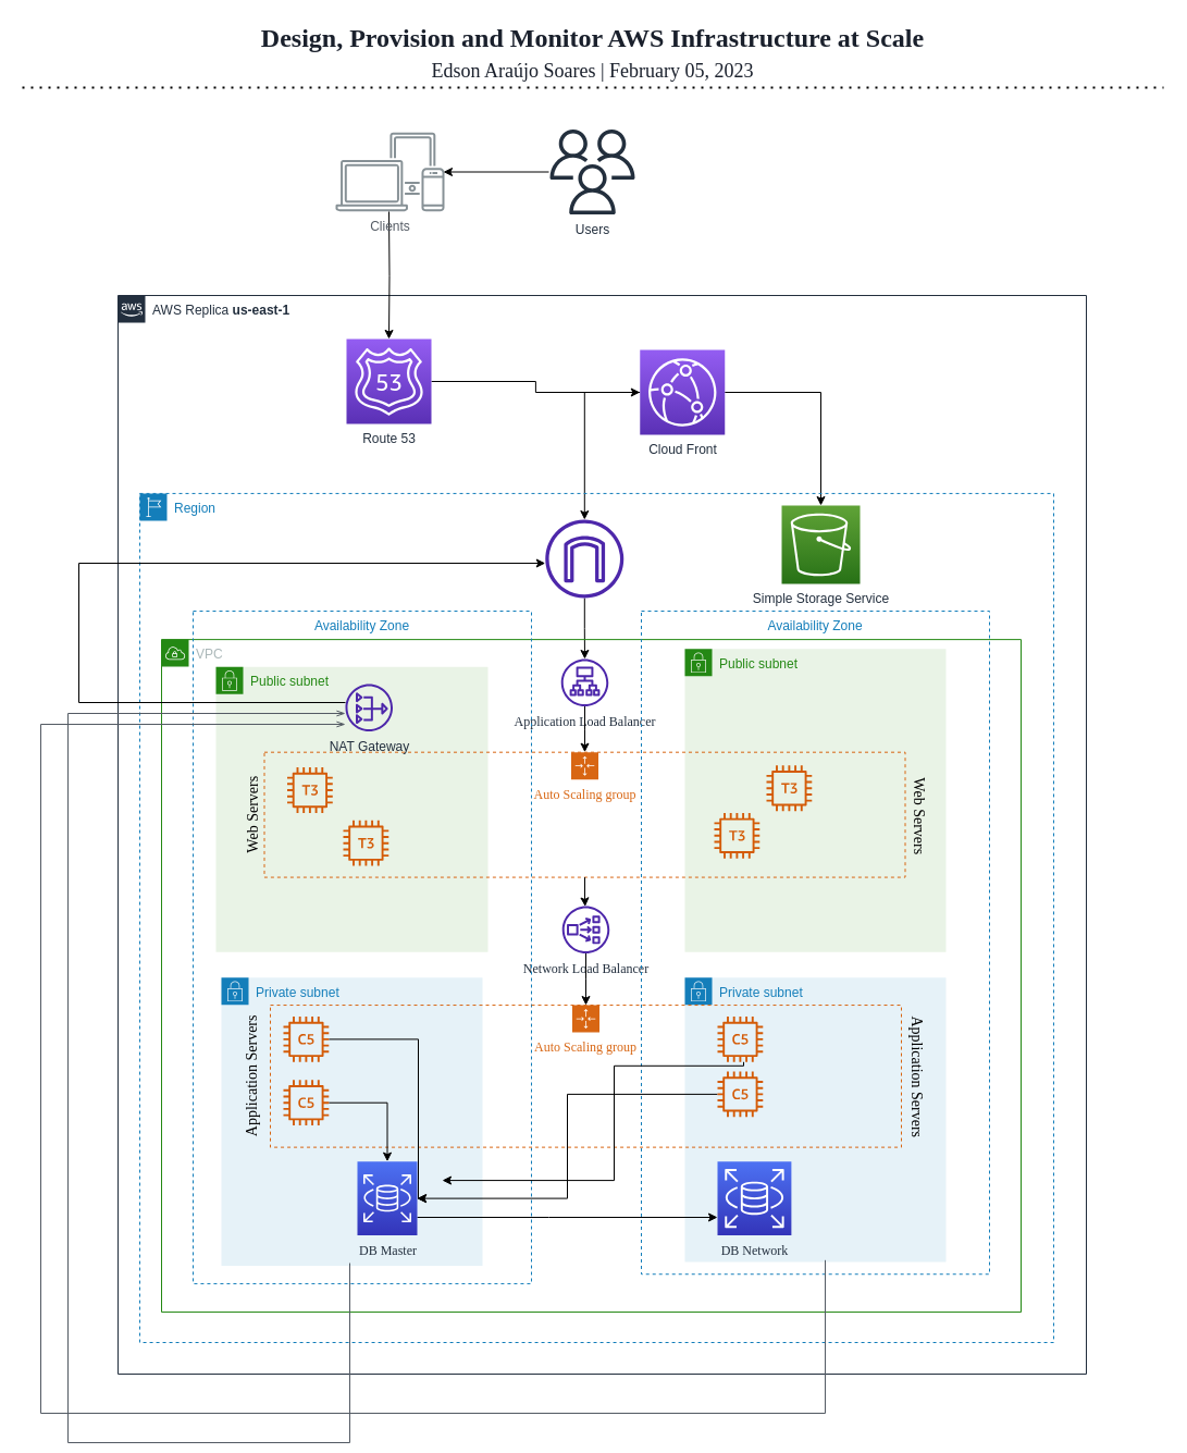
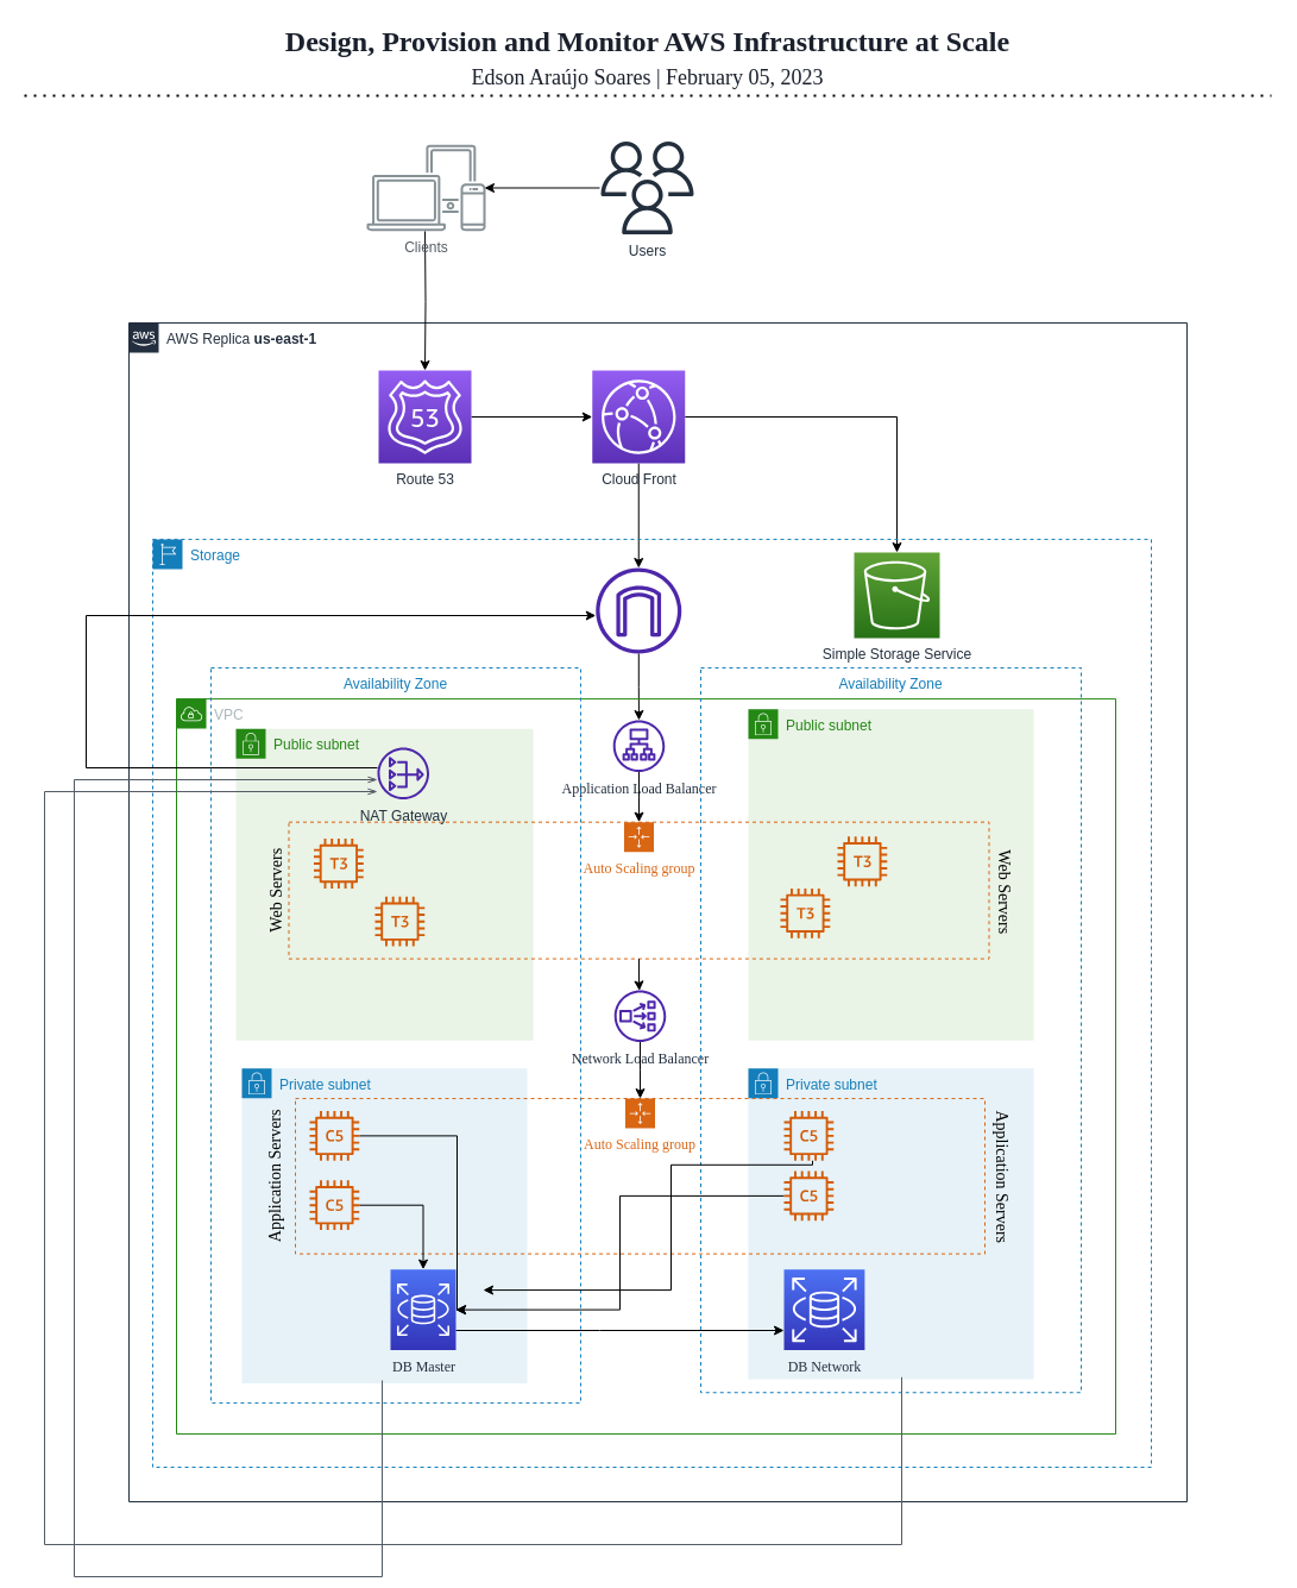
- <mxCell id="5" value="Cloud Front" style="sketch=0;points=[[0,0,0],[0.25,0,0],[0.5,0,0],[0.75,0,0],[1,0,0],[0,1,0],[0.25,1,0],[0.5,1,0],[0.75,1,0],[1,1,0],[0,0.25,0],[0,0.5,0],[0,0.75,0],[1,0.25,0],[1,0.5,0],[1,0.75,0]];outlineConnect=0;fontColor=#232F3E;gradientColor=#945DF2;gradientDirection=north;fillColor=#5A30B5;strokeColor=#ffffff;dashed=0;verticalLabelPosition=bottom;verticalAlign=top;align=center;html=1;fontSize=12;fontStyle=0;aspect=fixed;shape=mxgraph.aws4.resourceIcon;resIcon=mxgraph.aws4.cloudfront;" parent="2" vertex="1"><mxGeometry x="479.76" y="50" width="78" height="78" as="geometry" /></mxCell>
+ <mxCell id="5" value="Cloud Front" style="sketch=0;points=[[0,0,0],[0.25,0,0],[0.5,0,0],[0.75,0,0],[1,0,0],[0,1,0],[0.25,1,0],[0.5,1,0],[0.75,1,0],[1,1,0],[0,0.25,0],[0,0.5,0],[0,0.75,0],[1,0.25,0],[1,0.5,0],[1,0.75,0]];outlineConnect=0;fontColor=#232F3E;gradientColor=#945DF2;gradientDirection=north;fillColor=#5A30B5;strokeColor=#ffffff;dashed=0;verticalLabelPosition=bottom;verticalAlign=top;align=center;html=1;fontSize=12;fontStyle=0;aspect=fixed;shape=mxgraph.aws4.resourceIcon;resIcon=mxgraph.aws4.cloudfront;" parent="2" vertex="1"><mxGeometry x="389.76" y="40" width="78" height="78" as="geometry" /></mxCell>
- <mxCell id="8" value="Region" style="points=[[0,0],[0.25,0],[0.5,0],[0.75,0],[1,0],[1,0.25],[1,0.5],[1,0.75],[1,1],[0.75,1],[0.5,1],[0.25,1],[0,1],[0,0.75],[0,0.5],[0,0.25]];outlineConnect=0;gradientColor=none;html=1;whiteSpace=wrap;fontSize=12;fontStyle=0;container=0;pointerEvents=0;collapsible=0;recursiveResize=0;shape=mxgraph.aws4.group;grIcon=mxgraph.aws4.group_region;strokeColor=#147EBA;fillColor=none;verticalAlign=top;align=left;spacingLeft=30;fontColor=#147EBA;dashed=1;" parent="2" vertex="1"><mxGeometry x="20" y="181.93" width="840" height="780.07" as="geometry" /></mxCell>
+ <mxCell id="8" value="Storage" style="points=[[0,0],[0.25,0],[0.5,0],[0.75,0],[1,0],[1,0.25],[1,0.5],[1,0.75],[1,1],[0.75,1],[0.5,1],[0.25,1],[0,1],[0,0.75],[0,0.5],[0,0.25]];outlineConnect=0;gradientColor=none;html=1;whiteSpace=wrap;fontSize=12;fontStyle=0;container=0;pointerEvents=0;collapsible=0;recursiveResize=0;shape=mxgraph.aws4.group;grIcon=mxgraph.aws4.group_region;strokeColor=#147EBA;fillColor=none;verticalAlign=top;align=left;spacingLeft=30;fontColor=#147EBA;dashed=1;" parent="2" vertex="1"><mxGeometry x="20" y="181.93" width="840" height="780.07" as="geometry" /></mxCell>
